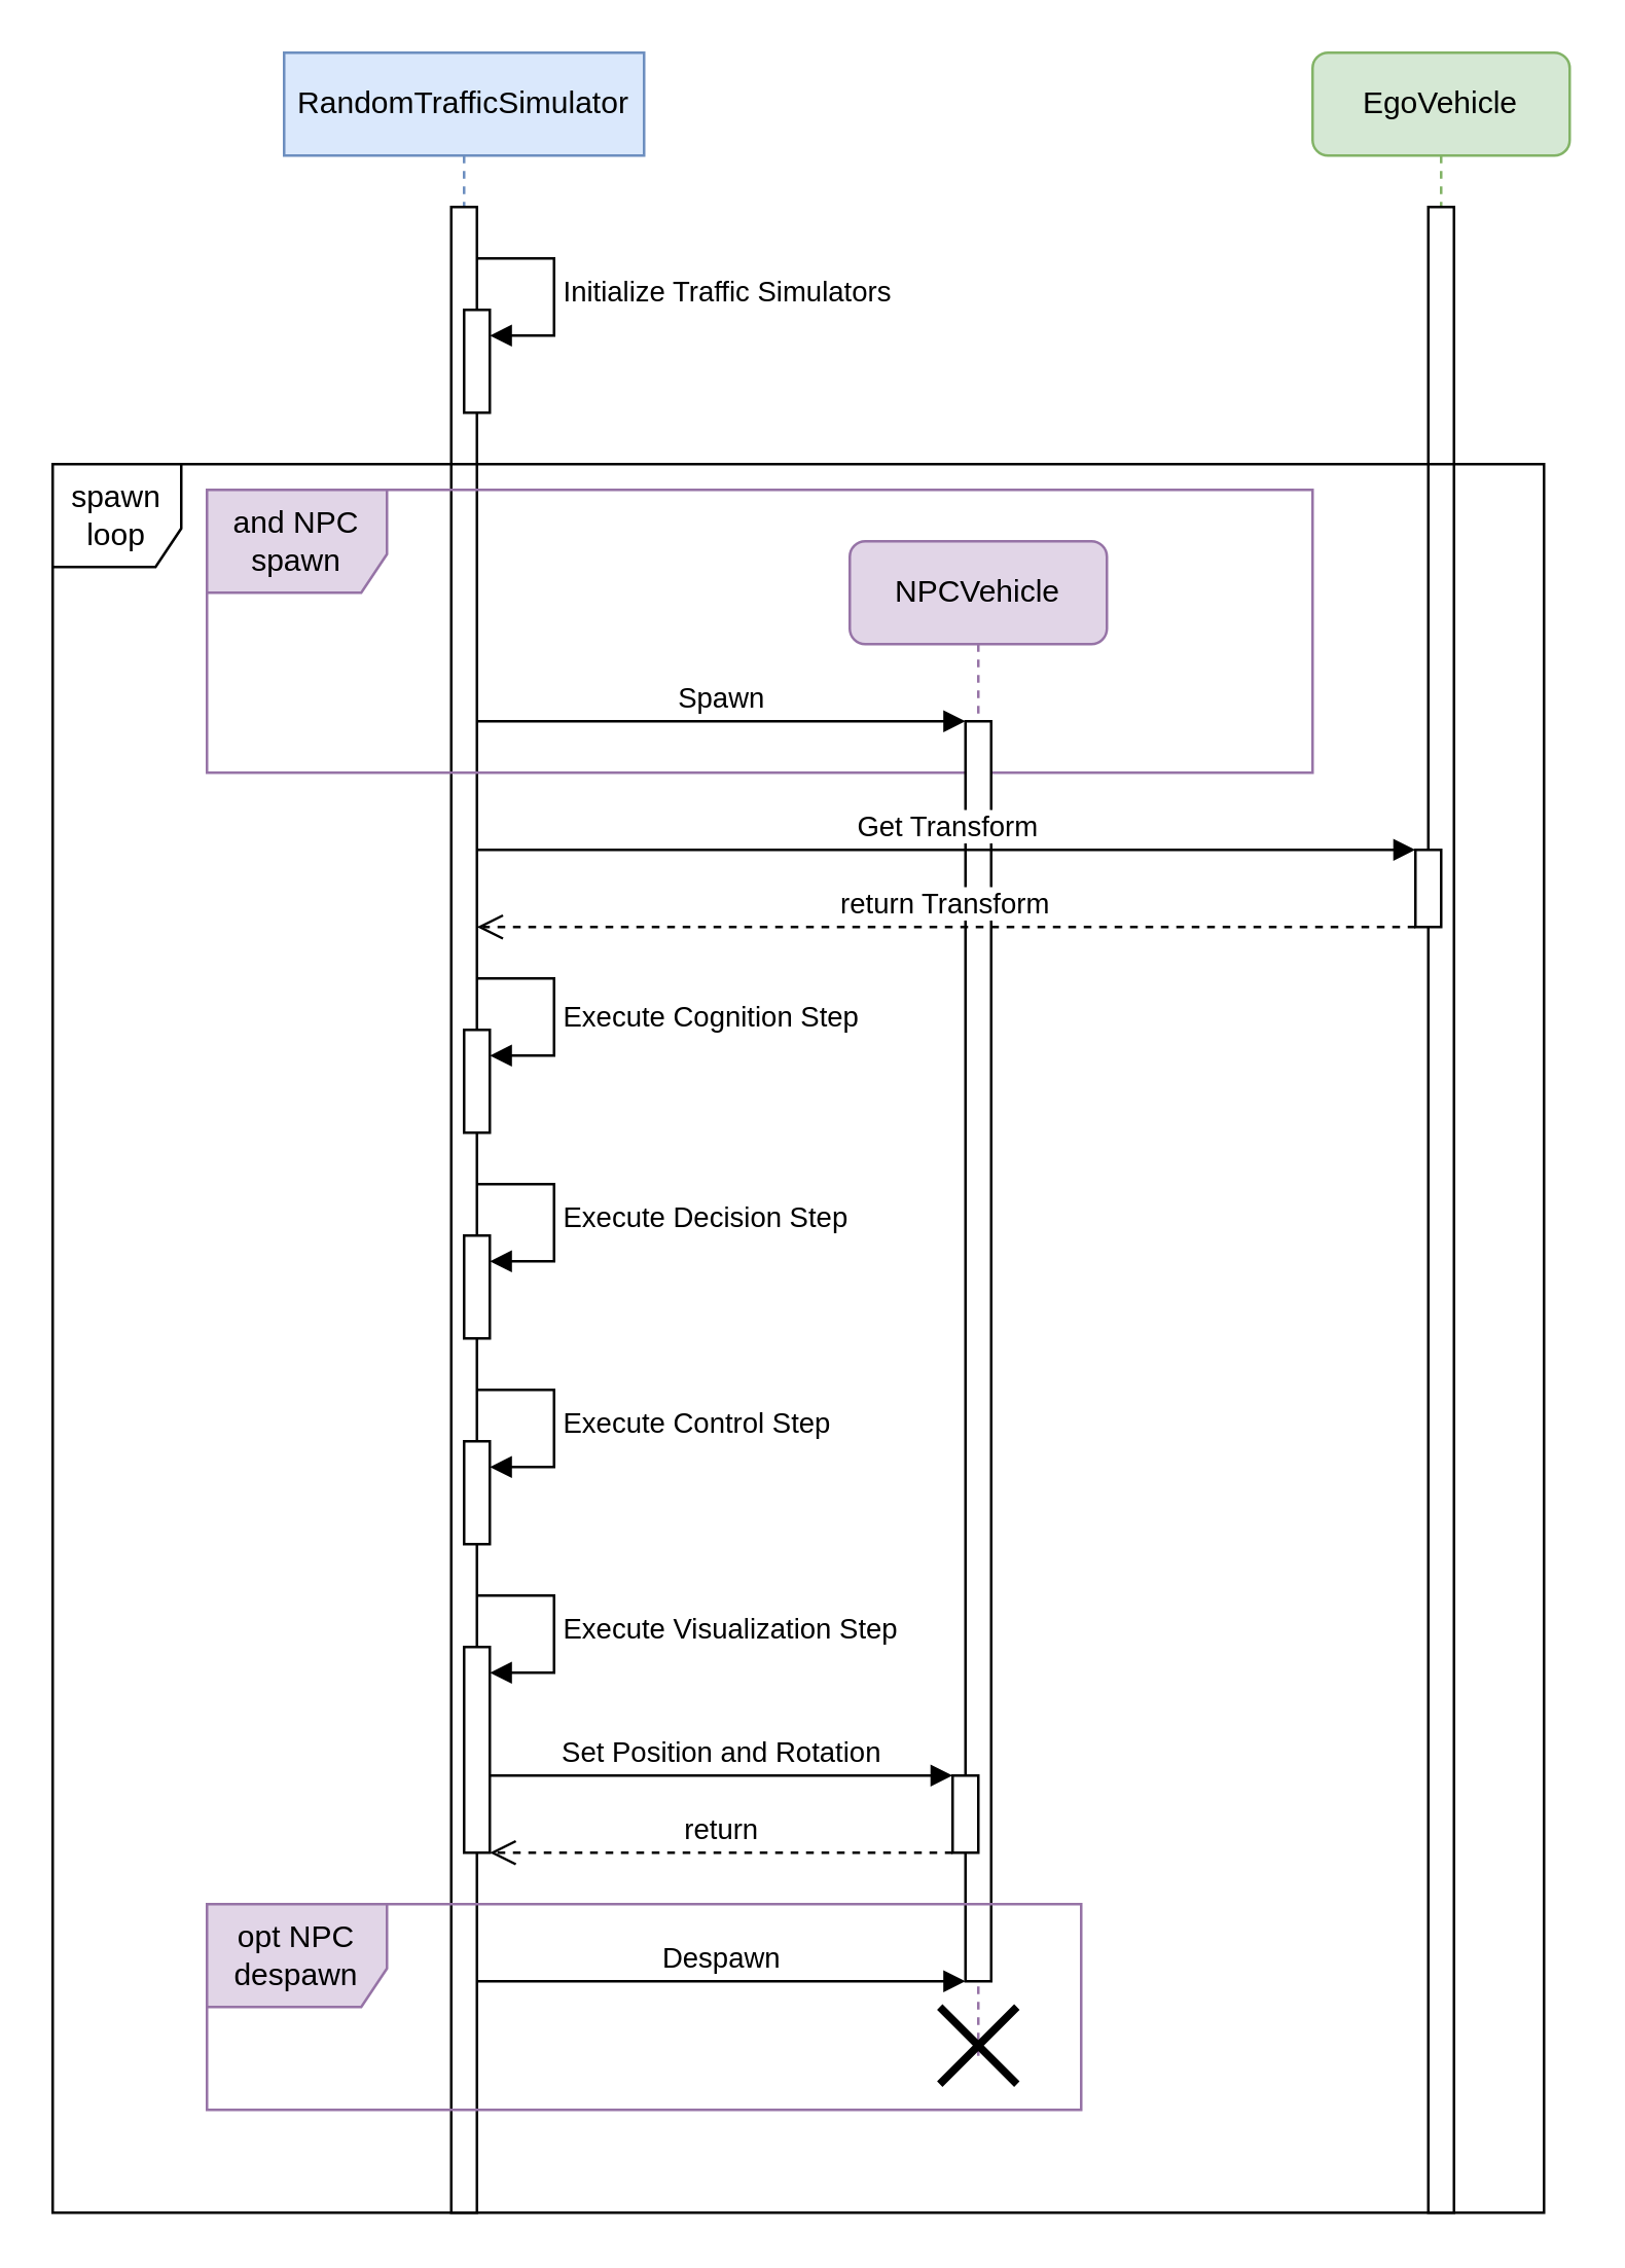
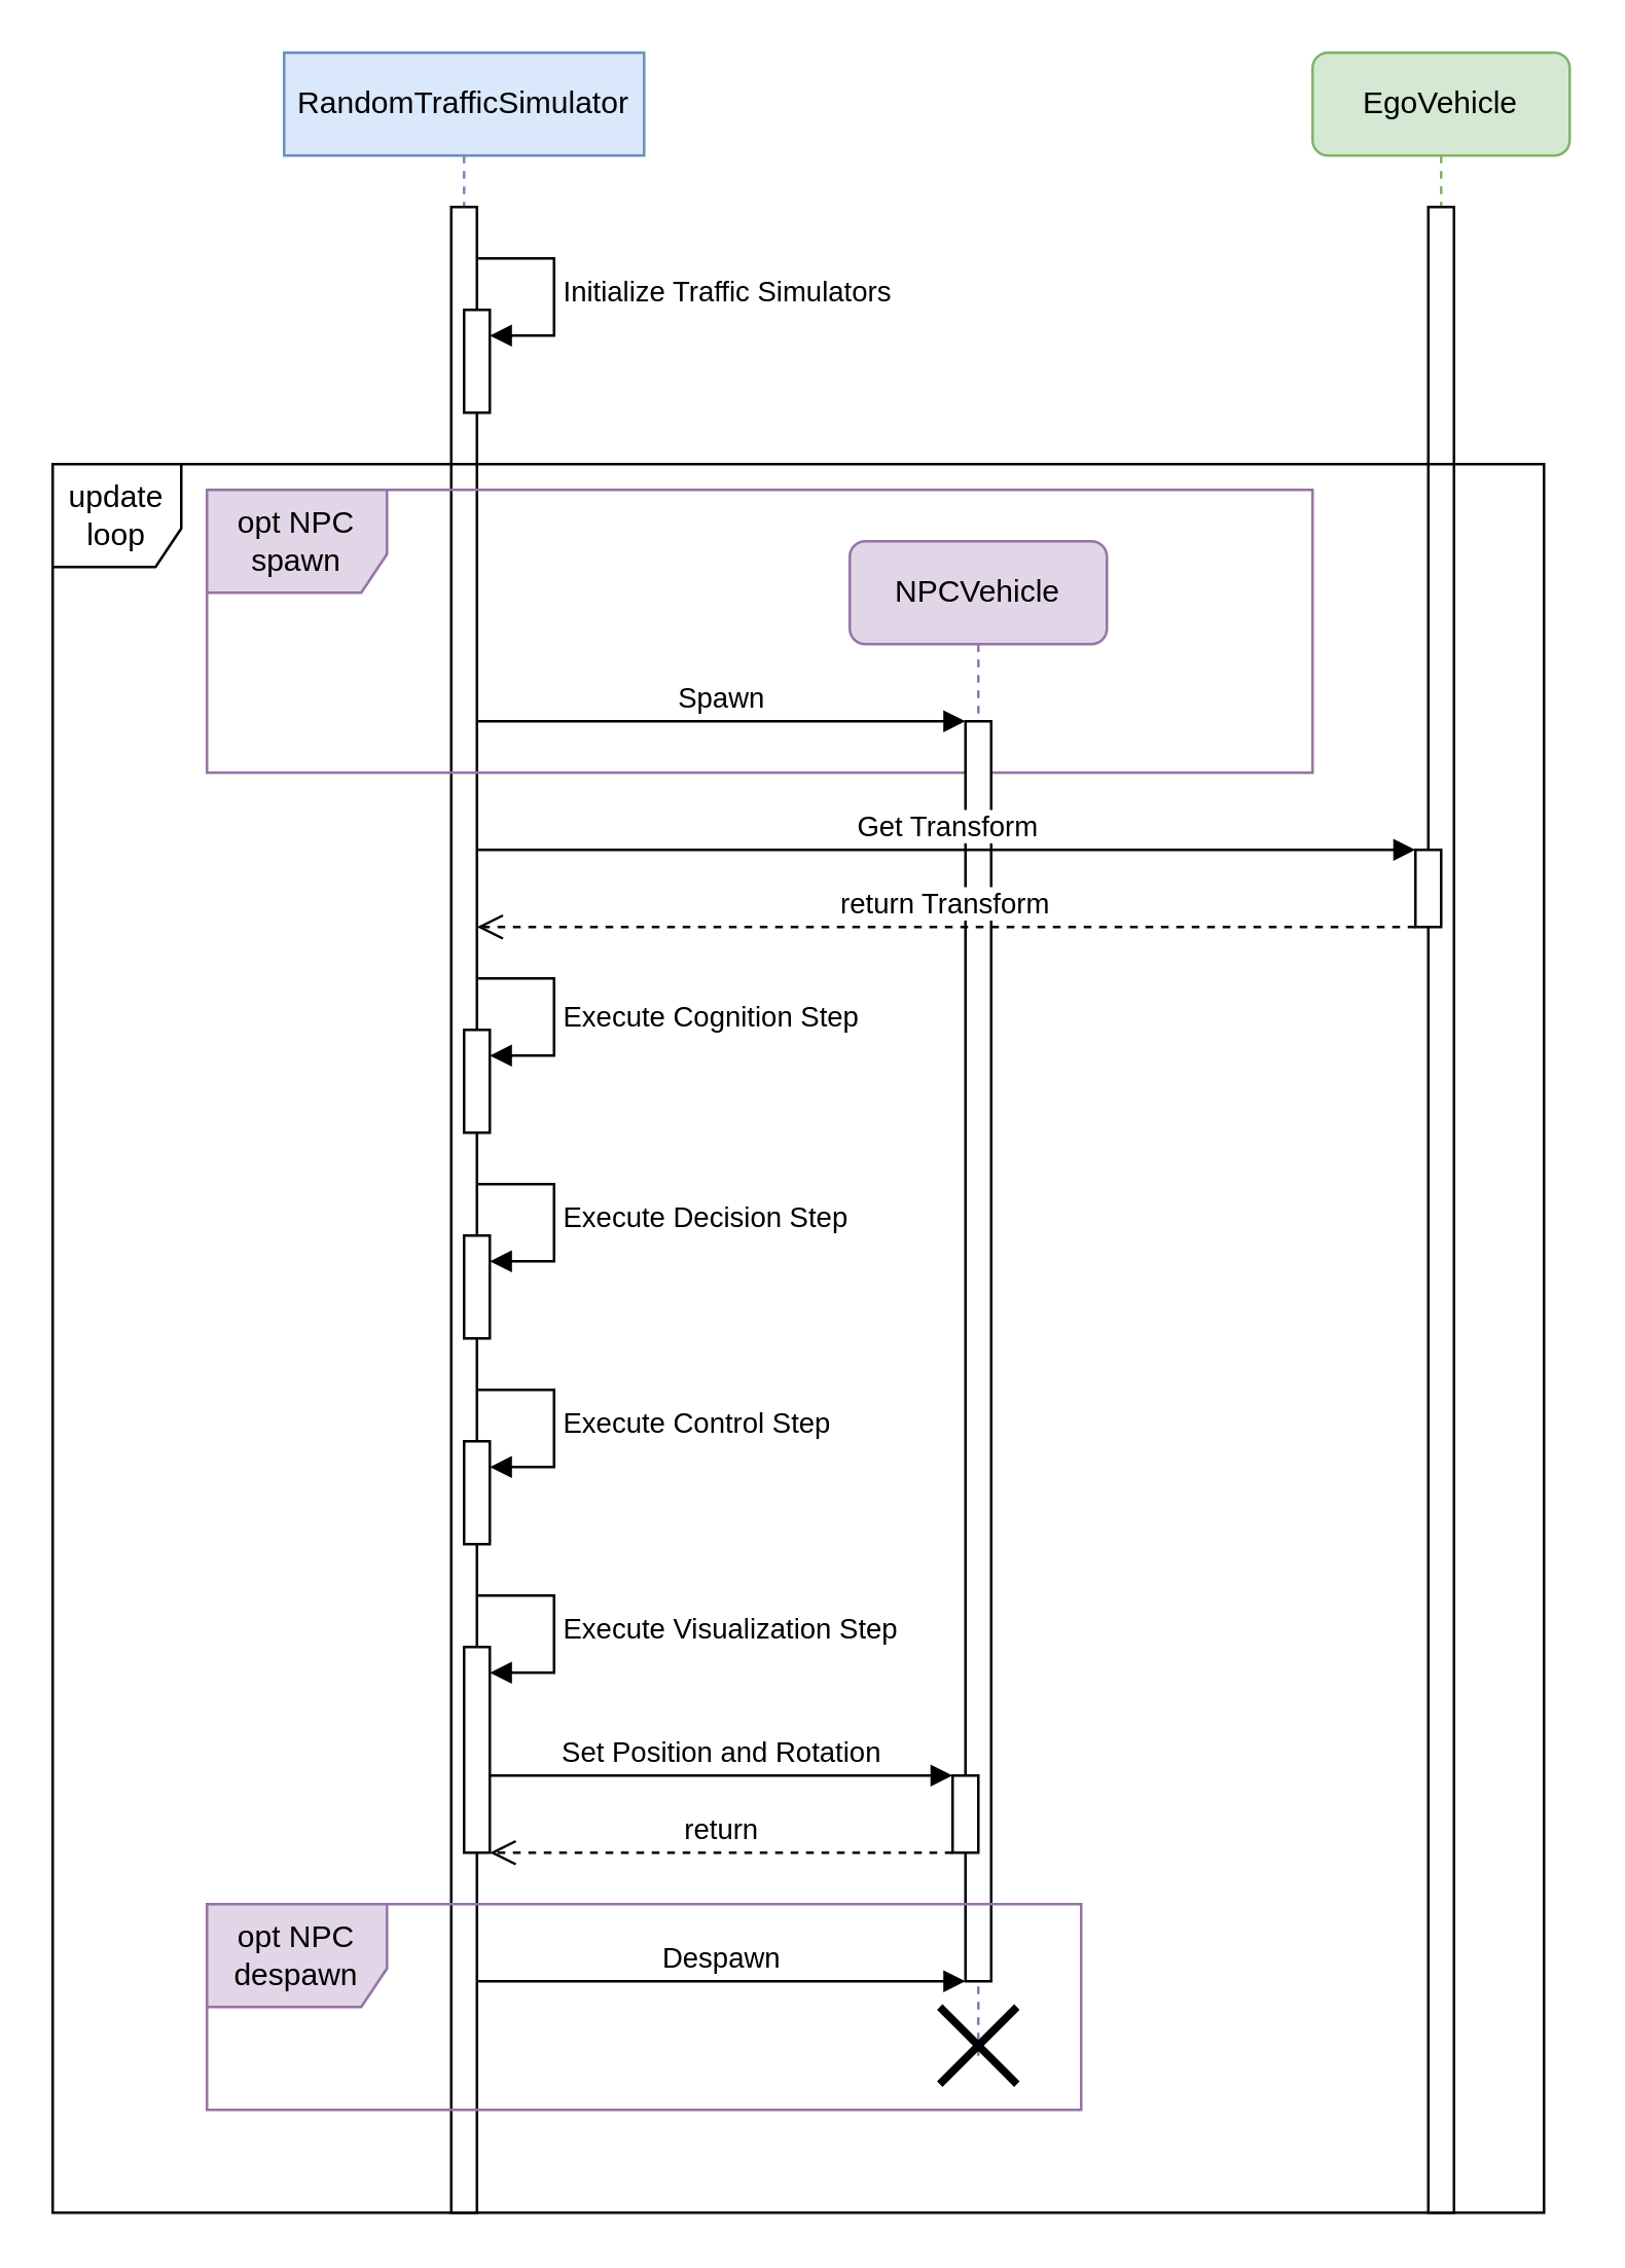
- <mxCell id="9" value="spawn loop" style="shape=umlFrame;whiteSpace=wrap;html=1;pointerEvents=0;recursiveResize=0;container=0;collapsible=0;width=50;height=40;" vertex="1" parent="1"><mxGeometry x="20" y="180" width="580" height="680" as="geometry" /></mxCell>
+ <mxCell id="9" value="update loop" style="shape=umlFrame;whiteSpace=wrap;html=1;pointerEvents=0;recursiveResize=0;container=0;collapsible=0;width=50;height=40;" vertex="1" parent="1"><mxGeometry x="20" y="180" width="580" height="680" as="geometry" /></mxCell>
- <mxCell id="11" value="and NPC spawn" style="shape=umlFrame;whiteSpace=wrap;html=1;pointerEvents=0;recursiveResize=0;container=0;collapsible=0;width=70;height=40;fillColor=#e1d5e7;strokeColor=#9673a6;" vertex="1" parent="1"><mxGeometry x="80" y="190" width="430" height="110" as="geometry" /></mxCell>
+ <mxCell id="11" value="opt NPC spawn" style="shape=umlFrame;whiteSpace=wrap;html=1;pointerEvents=0;recursiveResize=0;container=0;collapsible=0;width=70;height=40;fillColor=#e1d5e7;strokeColor=#9673a6;" vertex="1" parent="1"><mxGeometry x="80" y="190" width="430" height="110" as="geometry" /></mxCell>
